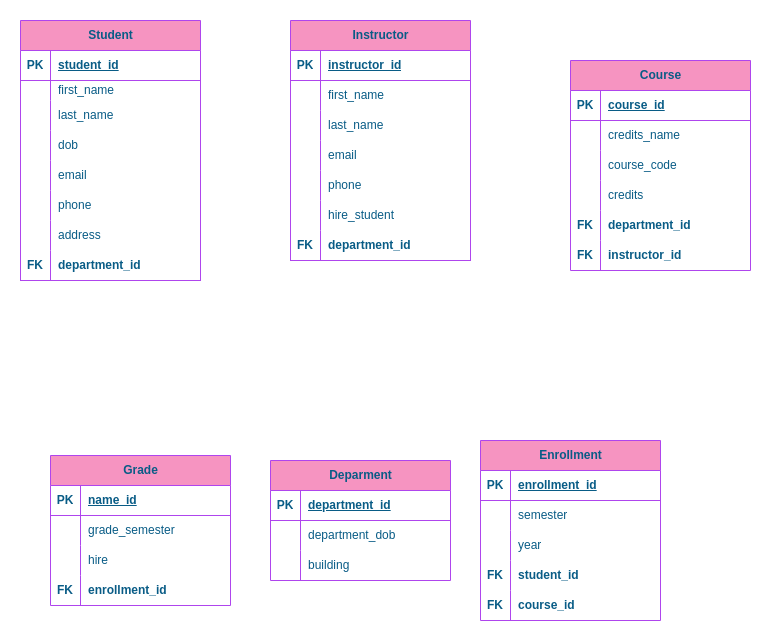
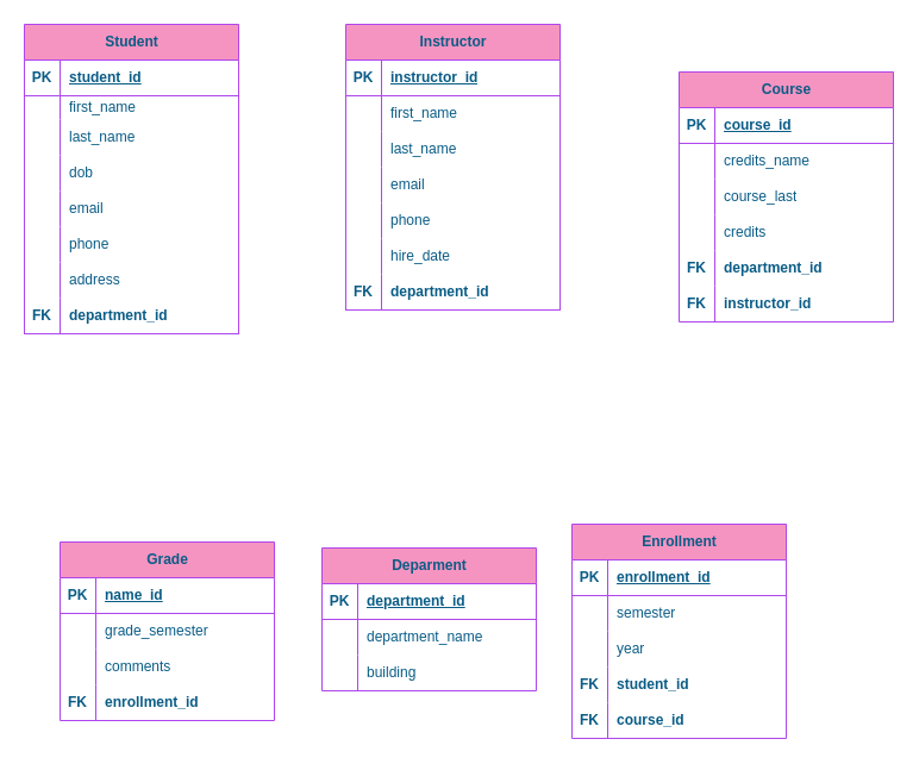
- <mxCell id="58" value="course_code" style="shape=partialRectangle;connectable=0;fillColor=none;top=0;left=0;bottom=0;right=0;align=left;spacingLeft=6;overflow=hidden;whiteSpace=wrap;html=1;labelBackgroundColor=none;strokeColor=#AF45ED;fontColor=#095C86;" parent="56" vertex="1"><mxGeometry x="30" width="150" height="30" as="geometry"><mxRectangle width="150" height="30" as="alternateBounds" /></mxGeometry></mxCell>
+ <mxCell id="58" value="course_last" style="shape=partialRectangle;connectable=0;fillColor=none;top=0;left=0;bottom=0;right=0;align=left;spacingLeft=6;overflow=hidden;whiteSpace=wrap;html=1;labelBackgroundColor=none;strokeColor=#AF45ED;fontColor=#095C86;" parent="56" vertex="1"><mxGeometry x="30" width="150" height="30" as="geometry"><mxRectangle width="150" height="30" as="alternateBounds" /></mxGeometry></mxCell>
- <mxCell id="45" value="hire_student" style="shape=partialRectangle;connectable=0;fillColor=none;top=0;left=0;bottom=0;right=0;align=left;spacingLeft=6;overflow=hidden;whiteSpace=wrap;html=1;labelBackgroundColor=none;strokeColor=#AF45ED;fontColor=#095C86;" parent="43" vertex="1"><mxGeometry x="30" width="150" height="30" as="geometry"><mxRectangle width="150" height="30" as="alternateBounds" /></mxGeometry></mxCell>
+ <mxCell id="45" value="hire_date" style="shape=partialRectangle;connectable=0;fillColor=none;top=0;left=0;bottom=0;right=0;align=left;spacingLeft=6;overflow=hidden;whiteSpace=wrap;html=1;labelBackgroundColor=none;strokeColor=#AF45ED;fontColor=#095C86;" parent="43" vertex="1"><mxGeometry x="30" width="150" height="30" as="geometry"><mxRectangle width="150" height="30" as="alternateBounds" /></mxGeometry></mxCell>
- <mxCell id="74" value="department_dob" style="shape=partialRectangle;connectable=0;fillColor=none;top=0;left=0;bottom=0;right=0;align=left;spacingLeft=6;overflow=hidden;whiteSpace=wrap;html=1;labelBackgroundColor=none;strokeColor=#AF45ED;fontColor=#095C86;" parent="72" vertex="1"><mxGeometry x="30" width="150" height="30" as="geometry"><mxRectangle width="150" height="30" as="alternateBounds" /></mxGeometry></mxCell>
+ <mxCell id="74" value="department_name" style="shape=partialRectangle;connectable=0;fillColor=none;top=0;left=0;bottom=0;right=0;align=left;spacingLeft=6;overflow=hidden;whiteSpace=wrap;html=1;labelBackgroundColor=none;strokeColor=#AF45ED;fontColor=#095C86;" parent="72" vertex="1"><mxGeometry x="30" width="150" height="30" as="geometry"><mxRectangle width="150" height="30" as="alternateBounds" /></mxGeometry></mxCell>
- <mxCell id="103" value="hire" style="shape=partialRectangle;connectable=0;fillColor=none;top=0;left=0;bottom=0;right=0;align=left;spacingLeft=6;overflow=hidden;whiteSpace=wrap;html=1;labelBackgroundColor=none;strokeColor=#AF45ED;fontColor=#095C86;" parent="101" vertex="1"><mxGeometry x="30" width="150" height="30" as="geometry"><mxRectangle width="150" height="30" as="alternateBounds" /></mxGeometry></mxCell>
+ <mxCell id="103" value="comments" style="shape=partialRectangle;connectable=0;fillColor=none;top=0;left=0;bottom=0;right=0;align=left;spacingLeft=6;overflow=hidden;whiteSpace=wrap;html=1;labelBackgroundColor=none;strokeColor=#AF45ED;fontColor=#095C86;" parent="101" vertex="1"><mxGeometry x="30" width="150" height="30" as="geometry"><mxRectangle width="150" height="30" as="alternateBounds" /></mxGeometry></mxCell>
